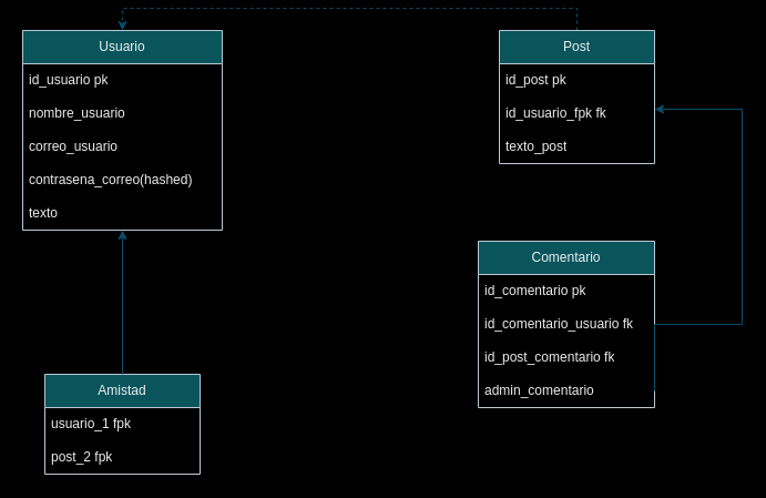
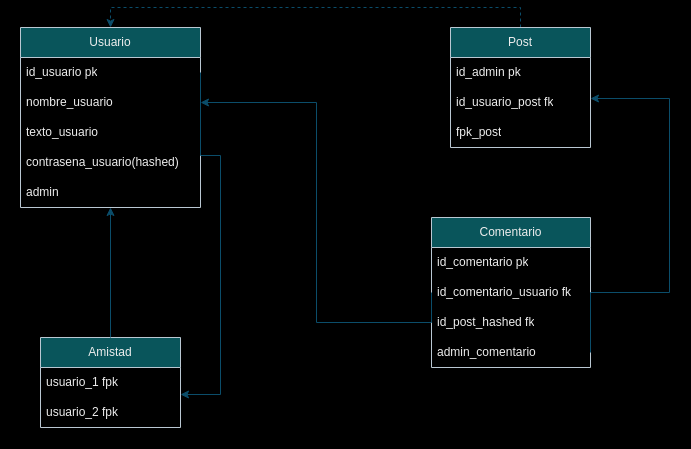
- <mxCell id="14" value="id_post pk" style="text;strokeColor=none;fillColor=none;align=left;verticalAlign=middle;spacingLeft=4;spacingRight=4;overflow=hidden;points=[[0,0.5],[1,0.5]];portConstraint=eastwest;rotatable=0;whiteSpace=wrap;html=1;labelBackgroundColor=none;fontColor=#EEEEEE;" vertex="1" parent="13"><mxGeometry y="30" width="140" height="30" as="geometry" /></mxCell>
+ <mxCell id="14" value="id_admin pk" style="text;strokeColor=none;fillColor=none;align=left;verticalAlign=middle;spacingLeft=4;spacingRight=4;overflow=hidden;points=[[0,0.5],[1,0.5]];portConstraint=eastwest;rotatable=0;whiteSpace=wrap;html=1;labelBackgroundColor=none;fontColor=#EEEEEE;" vertex="1" parent="13"><mxGeometry y="30" width="140" height="30" as="geometry" /></mxCell>
- <mxCell id="15" value="id_usuario_fpk fk" style="text;strokeColor=none;fillColor=none;align=left;verticalAlign=middle;spacingLeft=4;spacingRight=4;overflow=hidden;points=[[0,0.5],[1,0.5]];portConstraint=eastwest;rotatable=0;whiteSpace=wrap;html=1;labelBackgroundColor=none;fontColor=#EEEEEE;" vertex="1" parent="13"><mxGeometry y="60" width="140" height="30" as="geometry" /></mxCell>
+ <mxCell id="15" value="id_usuario_post fk" style="text;strokeColor=none;fillColor=none;align=left;verticalAlign=middle;spacingLeft=4;spacingRight=4;overflow=hidden;points=[[0,0.5],[1,0.5]];portConstraint=eastwest;rotatable=0;whiteSpace=wrap;html=1;labelBackgroundColor=none;fontColor=#EEEEEE;" vertex="1" parent="13"><mxGeometry y="60" width="140" height="30" as="geometry" /></mxCell>
- <mxCell id="5" value="correo_usuario" style="text;strokeColor=none;fillColor=none;align=left;verticalAlign=middle;spacingLeft=4;spacingRight=4;overflow=hidden;points=[[0,0.5],[1,0.5]];portConstraint=eastwest;rotatable=0;whiteSpace=wrap;html=1;labelBackgroundColor=none;fontColor=#EEEEEE;" vertex="1" parent="2"><mxGeometry y="90" width="180" height="30" as="geometry" /></mxCell>
+ <mxCell id="5" value="texto_usuario" style="text;strokeColor=none;fillColor=none;align=left;verticalAlign=middle;spacingLeft=4;spacingRight=4;overflow=hidden;points=[[0,0.5],[1,0.5]];portConstraint=eastwest;rotatable=0;whiteSpace=wrap;html=1;labelBackgroundColor=none;fontColor=#EEEEEE;" vertex="1" parent="2"><mxGeometry y="90" width="180" height="30" as="geometry" /></mxCell>
- <mxCell id="16" value="texto_post" style="text;strokeColor=none;fillColor=none;align=left;verticalAlign=middle;spacingLeft=4;spacingRight=4;overflow=hidden;points=[[0,0.5],[1,0.5]];portConstraint=eastwest;rotatable=0;whiteSpace=wrap;html=1;labelBackgroundColor=none;fontColor=#EEEEEE;" vertex="1" parent="13"><mxGeometry y="90" width="140" height="30" as="geometry" /></mxCell>
+ <mxCell id="16" value="fpk_post" style="text;strokeColor=none;fillColor=none;align=left;verticalAlign=middle;spacingLeft=4;spacingRight=4;overflow=hidden;points=[[0,0.5],[1,0.5]];portConstraint=eastwest;rotatable=0;whiteSpace=wrap;html=1;labelBackgroundColor=none;fontColor=#EEEEEE;" vertex="1" parent="13"><mxGeometry y="90" width="140" height="30" as="geometry" /></mxCell>
- <mxCell id="6" value="contrasena_correo(hashed)" style="text;strokeColor=none;fillColor=none;align=left;verticalAlign=middle;spacingLeft=4;spacingRight=4;overflow=hidden;points=[[0,0.5],[1,0.5]];portConstraint=eastwest;rotatable=0;whiteSpace=wrap;html=1;labelBackgroundColor=none;fontColor=#EEEEEE;" vertex="1" parent="2"><mxGeometry y="120" width="180" height="30" as="geometry" /></mxCell>
+ <mxCell id="6" value="contrasena_usuario(hashed)" style="text;strokeColor=none;fillColor=none;align=left;verticalAlign=middle;spacingLeft=4;spacingRight=4;overflow=hidden;points=[[0,0.5],[1,0.5]];portConstraint=eastwest;rotatable=0;whiteSpace=wrap;html=1;labelBackgroundColor=none;fontColor=#EEEEEE;" vertex="1" parent="2"><mxGeometry y="120" width="180" height="30" as="geometry" /></mxCell>
- <mxCell id="7" value="texto" style="text;strokeColor=none;fillColor=none;align=left;verticalAlign=middle;spacingLeft=4;spacingRight=4;overflow=hidden;points=[[0,0.5],[1,0.5]];portConstraint=eastwest;rotatable=0;whiteSpace=wrap;html=1;labelBackgroundColor=none;fontColor=#EEEEEE;" vertex="1" parent="2"><mxGeometry y="150" width="180" height="30" as="geometry" /></mxCell>
+ <mxCell id="7" value="admin" style="text;strokeColor=none;fillColor=none;align=left;verticalAlign=middle;spacingLeft=4;spacingRight=4;overflow=hidden;points=[[0,0.5],[1,0.5]];portConstraint=eastwest;rotatable=0;whiteSpace=wrap;html=1;labelBackgroundColor=none;fontColor=#EEEEEE;" vertex="1" parent="2"><mxGeometry y="150" width="180" height="30" as="geometry" /></mxCell>
+ <mxCell id="24" style="edgeStyle=orthogonalEdgeStyle;rounded=0;orthogonalLoop=1;jettySize=auto;html=1;exitX=0;exitY=0.5;exitDx=0;exitDy=0;entryX=1;entryY=0.5;entryDx=0;entryDy=0;strokeColor=#0B4D6A;" edge="1" parent="1" source="20" target="4"><mxGeometry relative="1" as="geometry"><Array as="points"><mxPoint x="431" y="315" /><mxPoint x="316" y="315" /><mxPoint x="316" y="95" /></Array></mxGeometry></mxCell>
+ <mxCell id="11" style="edgeStyle=orthogonalEdgeStyle;rounded=0;orthogonalLoop=1;jettySize=auto;html=1;exitX=1;exitY=0.5;exitDx=0;exitDy=0;entryX=1;entryY=0.9;entryDx=0;entryDy=0;entryPerimeter=0;labelBackgroundColor=none;strokeColor=#0B4D6A;fontColor=default;" edge="1" parent="1" source="3" target="9"><mxGeometry relative="1" as="geometry"><Array as="points"><mxPoint x="200" y="148" /><mxPoint x="220" y="148" /><mxPoint x="220" y="387" /></Array></mxGeometry></mxCell>
- <mxCell id="21" value="id_post_comentario fk" style="text;strokeColor=none;fillColor=none;align=left;verticalAlign=middle;spacingLeft=4;spacingRight=4;overflow=hidden;points=[[0,0.5],[1,0.5]];portConstraint=eastwest;rotatable=0;whiteSpace=wrap;html=1;fontColor=#EEEEEE;" vertex="1" parent="18"><mxGeometry y="90" width="159" height="30" as="geometry" /></mxCell>
+ <mxCell id="21" value="id_post_hashed fk" style="text;strokeColor=none;fillColor=none;align=left;verticalAlign=middle;spacingLeft=4;spacingRight=4;overflow=hidden;points=[[0,0.5],[1,0.5]];portConstraint=eastwest;rotatable=0;whiteSpace=wrap;html=1;fontColor=#EEEEEE;" vertex="1" parent="18"><mxGeometry y="90" width="159" height="30" as="geometry" /></mxCell>
- <mxCell id="10" value="post_2 fpk" style="text;strokeColor=none;fillColor=none;align=left;verticalAlign=middle;spacingLeft=4;spacingRight=4;overflow=hidden;points=[[0,0.5],[1,0.5]];portConstraint=eastwest;rotatable=0;whiteSpace=wrap;html=1;labelBackgroundColor=none;fontColor=#EEEEEE;" vertex="1" parent="8"><mxGeometry y="60" width="140" height="30" as="geometry" /></mxCell>
+ <mxCell id="10" value="usuario_2 fpk" style="text;strokeColor=none;fillColor=none;align=left;verticalAlign=middle;spacingLeft=4;spacingRight=4;overflow=hidden;points=[[0,0.5],[1,0.5]];portConstraint=eastwest;rotatable=0;whiteSpace=wrap;html=1;labelBackgroundColor=none;fontColor=#EEEEEE;" vertex="1" parent="8"><mxGeometry y="60" width="140" height="30" as="geometry" /></mxCell>
